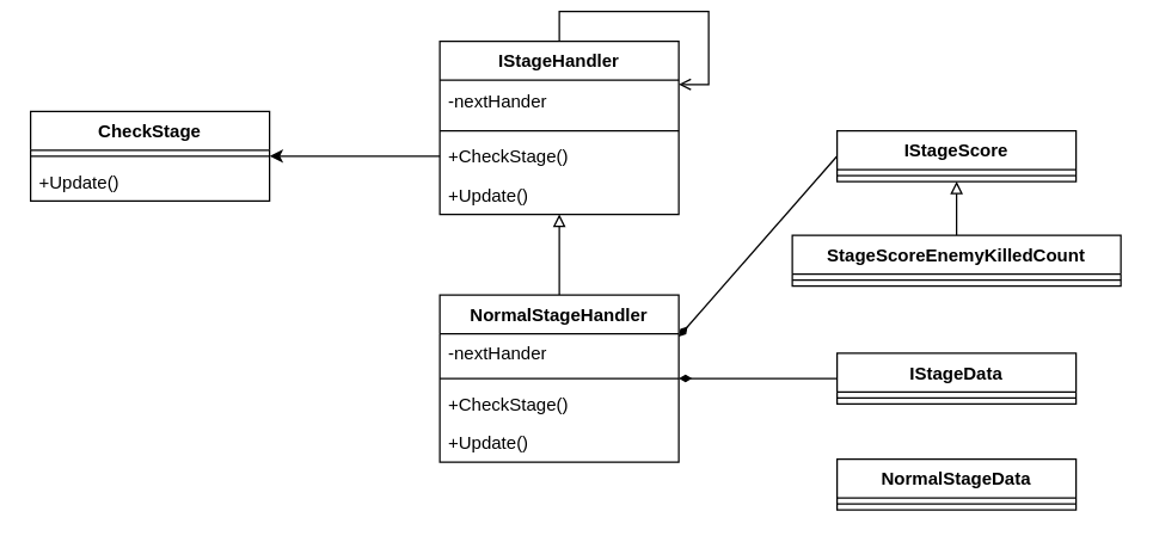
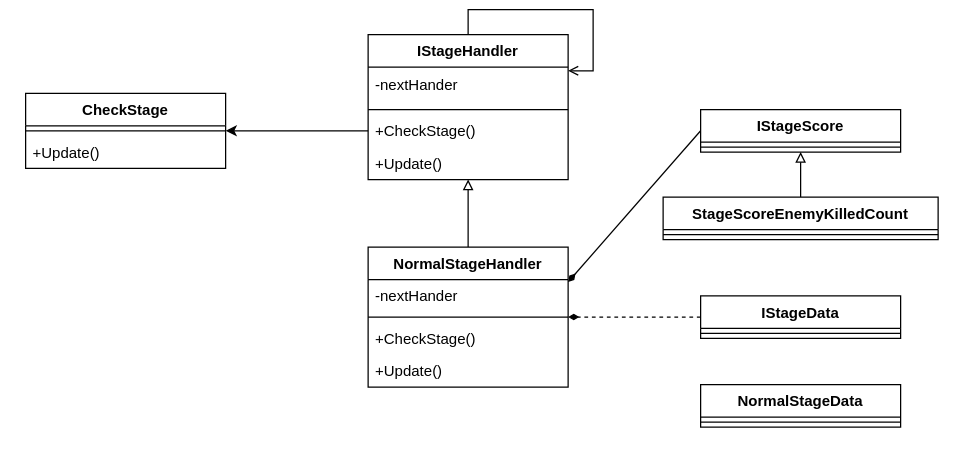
- <mxCell id="23" style="edgeStyle=none;rounded=0;orthogonalLoop=1;jettySize=auto;html=1;exitX=0;exitY=0.5;exitDx=0;exitDy=0;endArrow=diamondThin;endFill=1;" edge="1" parent="1" source="24" target="9"><mxGeometry relative="1" as="geometry" /></mxCell>
+ <mxCell id="23" style="edgeStyle=none;rounded=0;orthogonalLoop=1;jettySize=auto;html=1;exitX=0;exitY=0.5;exitDx=0;exitDy=0;endArrow=diamondThin;endFill=1;dashed=1;" edge="1" parent="1" source="24" target="9"><mxGeometry relative="1" as="geometry" /></mxCell>
